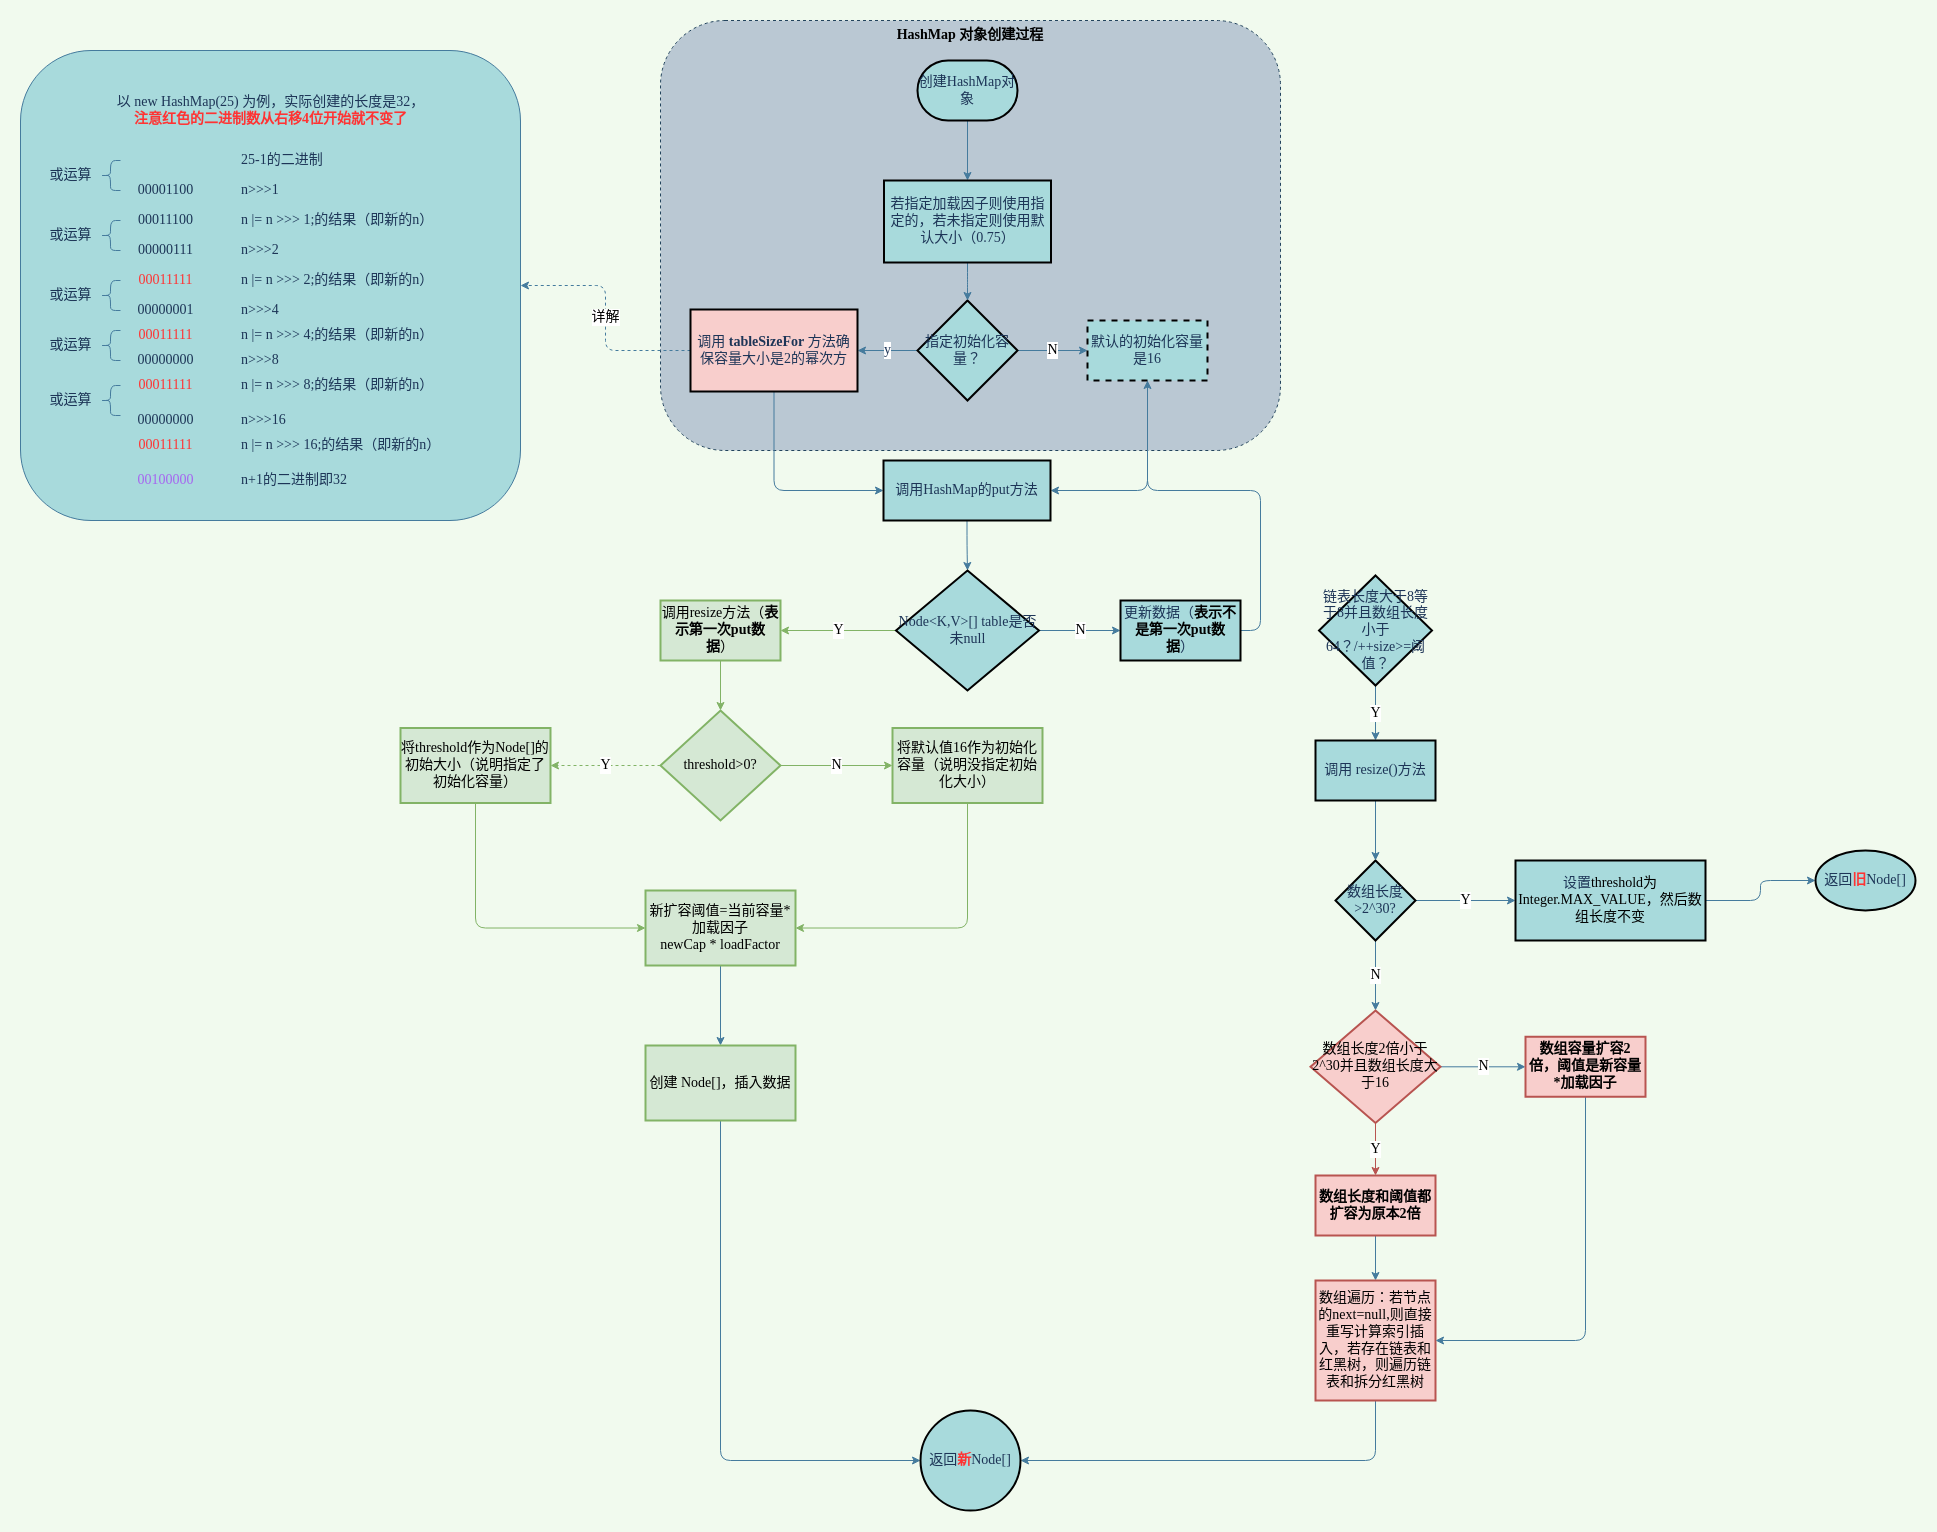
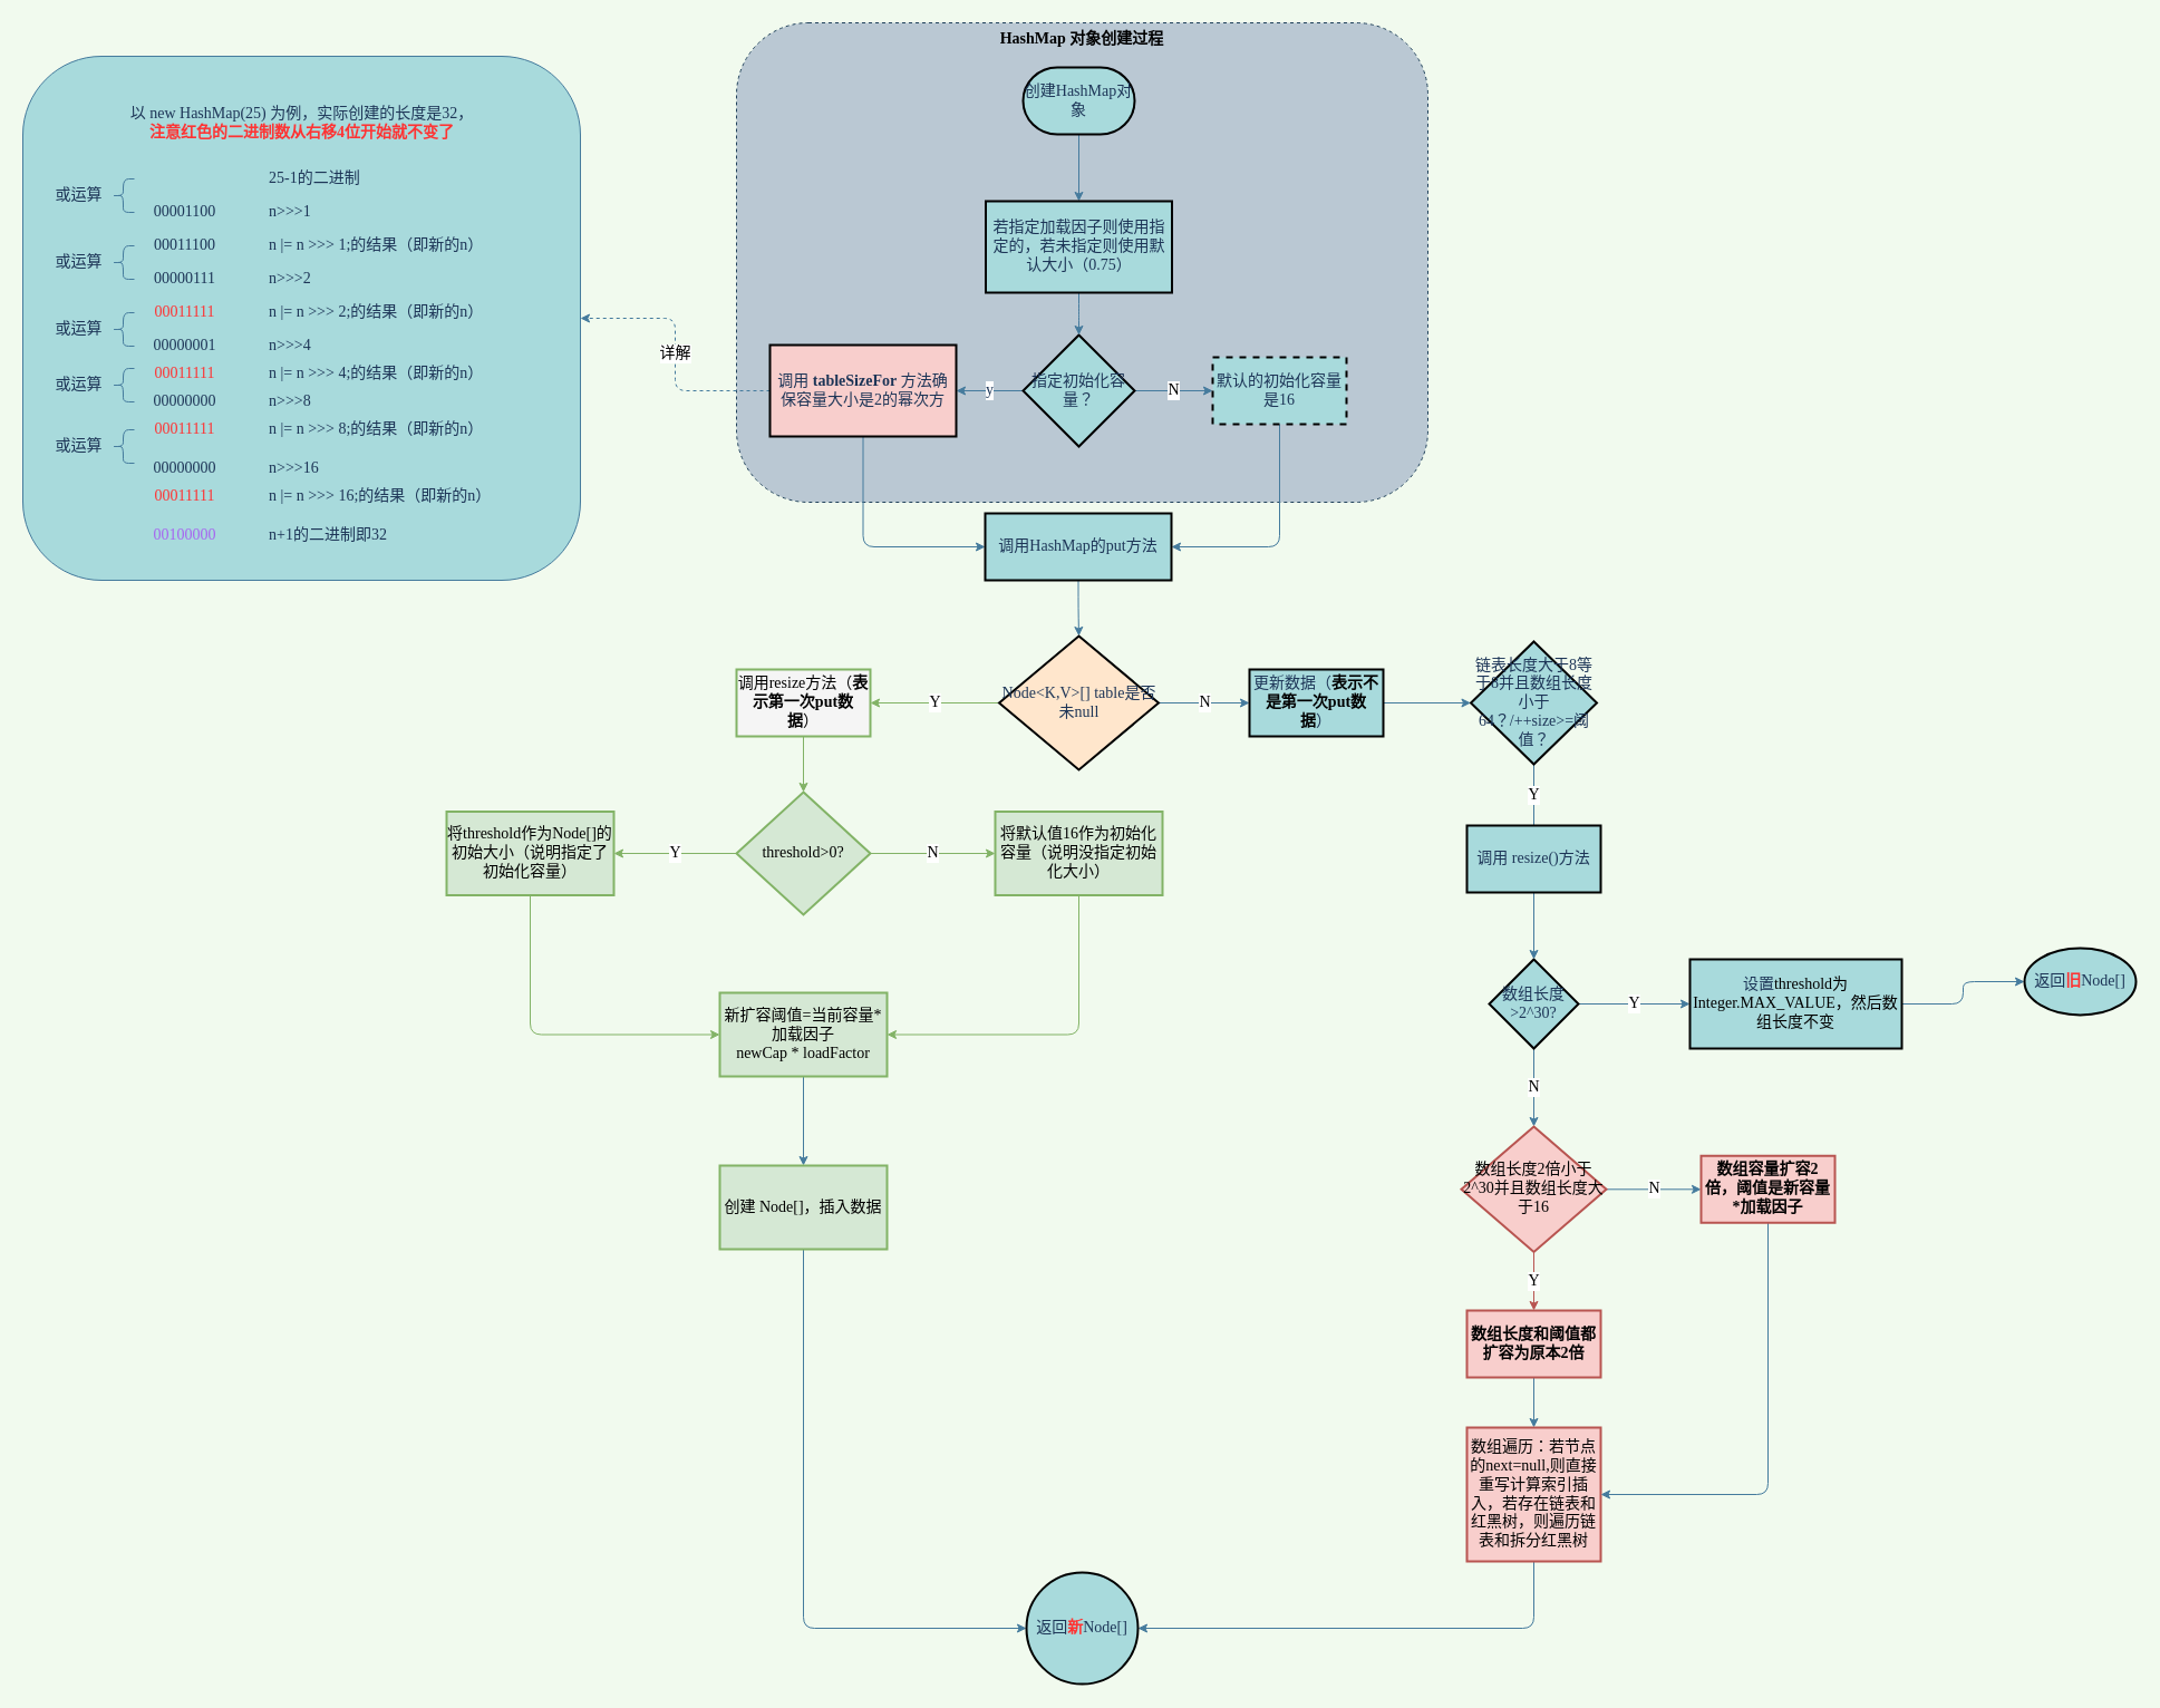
- <mxCell id="89" style="edgeStyle=orthogonalEdgeStyle;rounded=1;sketch=0;orthogonalLoop=1;jettySize=auto;html=1;exitX=1;exitY=0.5;exitDx=0;exitDy=0;fontFamily=Verdana;fontSize=14;fontColor=#000000;strokeColor=#457B9D;fillColor=#A8DADC;" edge="1" parent="1" source="90" target="50"><mxGeometry relative="1" as="geometry" /></mxCell>
+ <mxCell id="89" style="edgeStyle=orthogonalEdgeStyle;rounded=1;sketch=0;orthogonalLoop=1;jettySize=auto;html=1;exitX=1;exitY=0.5;exitDx=0;exitDy=0;entryX=0;entryY=0.5;entryDx=0;entryDy=0;fontFamily=Verdana;fontSize=14;fontColor=#000000;strokeColor=#457B9D;fillColor=#A8DADC;" edge="1" parent="1" source="90" target="86"><mxGeometry relative="1" as="geometry" /></mxCell>
- <mxCell id="57" value="调用resize方法（&lt;b&gt;表示第一次put数据&lt;/b&gt;）" style="whiteSpace=wrap;html=1;fontSize=14;fontFamily=Verdana;fillColor=#d5e8d4;strokeWidth=2;rounded=0;sketch=0;strokeColor=#82b366;" vertex="1" parent="1"><mxGeometry x="660" y="600" width="120" height="60" as="geometry" /></mxCell>
+ <mxCell id="57" value="调用resize方法（&lt;b&gt;表示第一次put数据&lt;/b&gt;）" style="whiteSpace=wrap;html=1;fontSize=14;fontFamily=Verdana;fillColor=#f5f5f5;strokeWidth=2;rounded=0;sketch=0;strokeColor=#82b366;" vertex="1" parent="1"><mxGeometry x="660" y="600" width="120" height="60" as="geometry" /></mxCell>
- <mxCell id="55" value="Node&amp;lt;K,V&amp;gt;[] table是否未null" style="rhombus;whiteSpace=wrap;html=1;fontSize=14;fontFamily=Verdana;fillColor=#A8DADC;fontColor=#1D3557;strokeWidth=2;rounded=0;sketch=0;" vertex="1" parent="1"><mxGeometry x="895.5" y="570" width="143" height="120" as="geometry" /></mxCell>
+ <mxCell id="55" value="Node&amp;lt;K,V&amp;gt;[] table是否未null" style="rhombus;whiteSpace=wrap;html=1;fontSize=14;fontFamily=Verdana;fillColor=#ffe6cc;fontColor=#1D3557;strokeWidth=2;rounded=0;sketch=0;" vertex="1" parent="1"><mxGeometry x="895.5" y="570" width="143" height="120" as="geometry" /></mxCell>
- <mxCell id="85" value="Y" style="edgeStyle=orthogonalEdgeStyle;rounded=1;sketch=0;orthogonalLoop=1;jettySize=auto;html=1;fontFamily=Verdana;fontSize=14;fontColor=#000000;strokeColor=#457B9D;fillColor=#A8DADC;" edge="1" parent="1" source="86" target="88"><mxGeometry relative="1" as="geometry" /></mxCell>
+ <mxCell id="85" value="Y" style="edgeStyle=orthogonalEdgeStyle;rounded=1;sketch=0;orthogonalLoop=1;jettySize=auto;html=1;fontFamily=Verdana;fontSize=14;fontColor=#000000;strokeColor=#457B9D;fillColor=#A8DADC;endArrow=none;" edge="1" parent="1" source="86" target="88"><mxGeometry relative="1" as="geometry" /></mxCell>
- <mxCell id="58" value="Y" style="edgeStyle=orthogonalEdgeStyle;rounded=1;sketch=0;orthogonalLoop=1;jettySize=auto;html=1;fontFamily=Verdana;fontSize=14;fontColor=#000000;strokeColor=#82b366;fillColor=#d5e8d4;dashed=1;" edge="1" parent="1" source="60" target="62"><mxGeometry relative="1" as="geometry" /></mxCell>
+ <mxCell id="58" value="Y" style="edgeStyle=orthogonalEdgeStyle;rounded=1;sketch=0;orthogonalLoop=1;jettySize=auto;html=1;fontFamily=Verdana;fontSize=14;fontColor=#000000;strokeColor=#82b366;fillColor=#d5e8d4;" edge="1" parent="1" source="60" target="62"><mxGeometry relative="1" as="geometry" /></mxCell>
